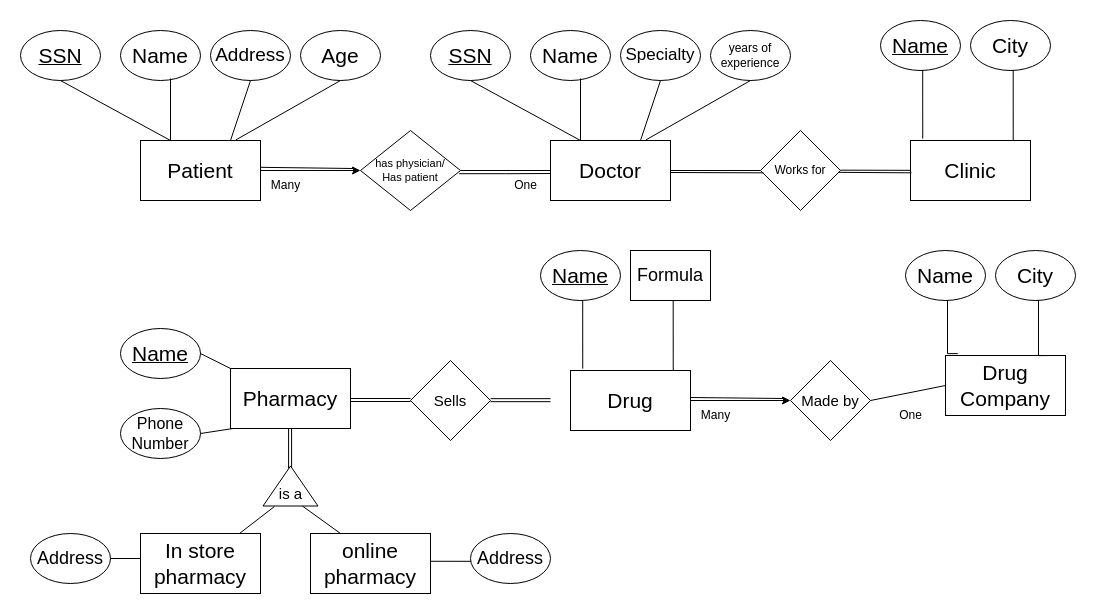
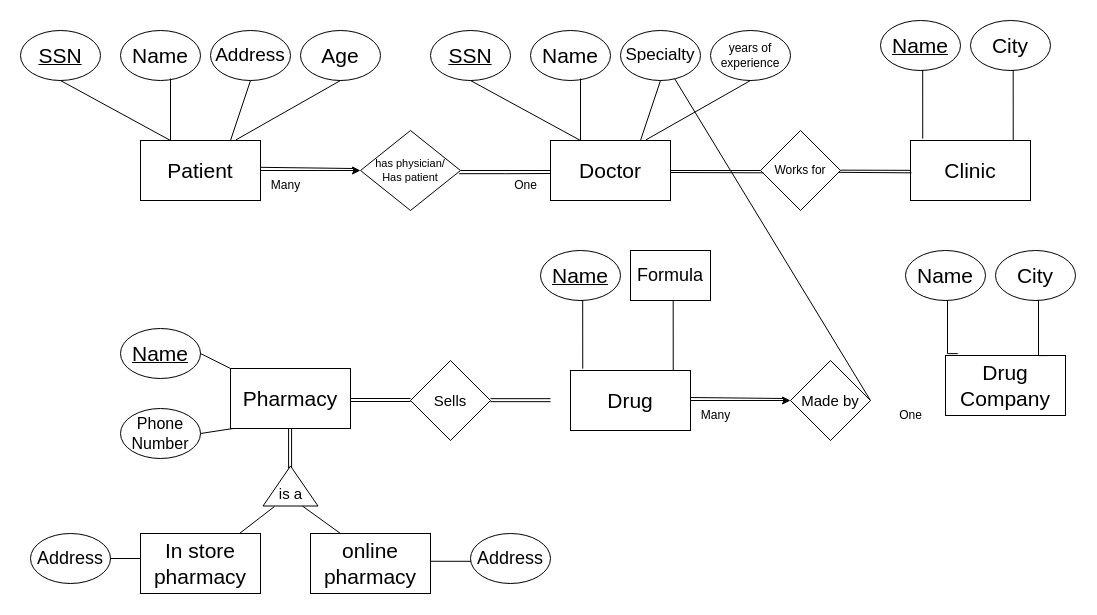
- <mxCell id="51" value="" style="endArrow=none;html=1;rounded=0;exitX=1;exitY=0.5;exitDx=0;exitDy=0;entryX=0;entryY=0.5;entryDx=0;entryDy=0;" edge="1" parent="1" source="47" target="28"><mxGeometry width="50" height="50" relative="1" as="geometry"><mxPoint x="1050" y="360" as="sourcePoint" /><mxPoint x="1100" y="310" as="targetPoint" /></mxGeometry></mxCell>
+ <mxCell id="51" value="" style="endArrow=none;html=1;rounded=0;exitX=1;exitY=0.5;exitDx=0;exitDy=0;" edge="1" parent="1" source="47" target="15"><mxGeometry width="50" height="50" relative="1" as="geometry"><mxPoint x="1050" y="360" as="sourcePoint" /><mxPoint x="1100" y="310" as="targetPoint" /></mxGeometry></mxCell>
